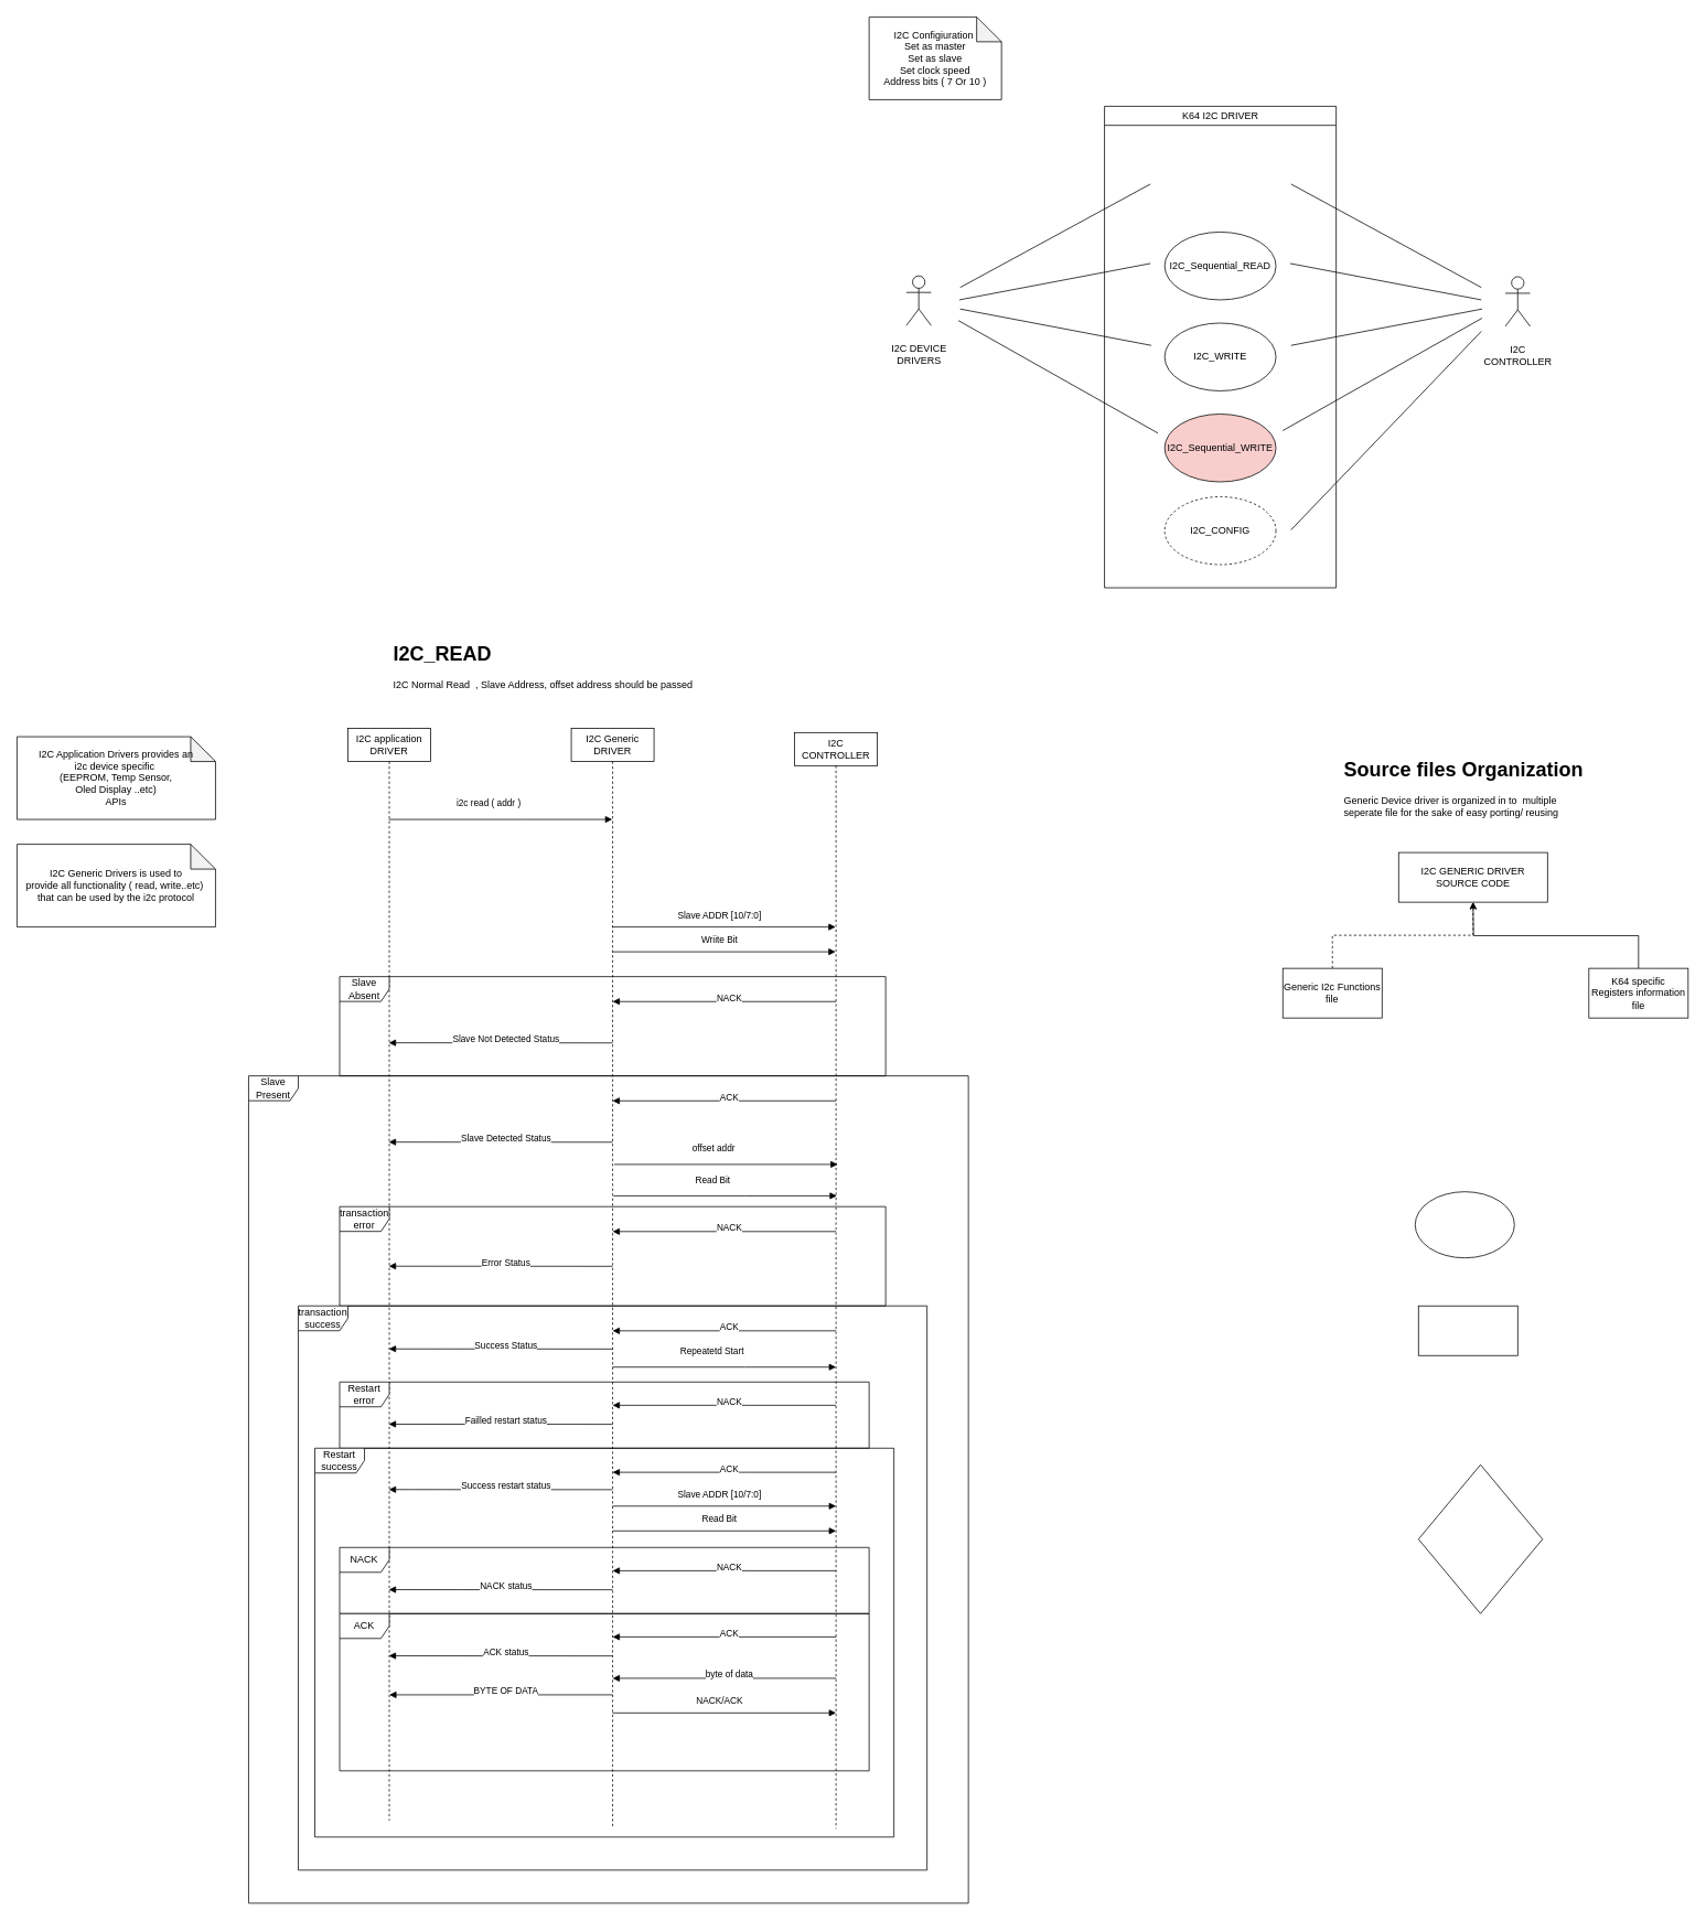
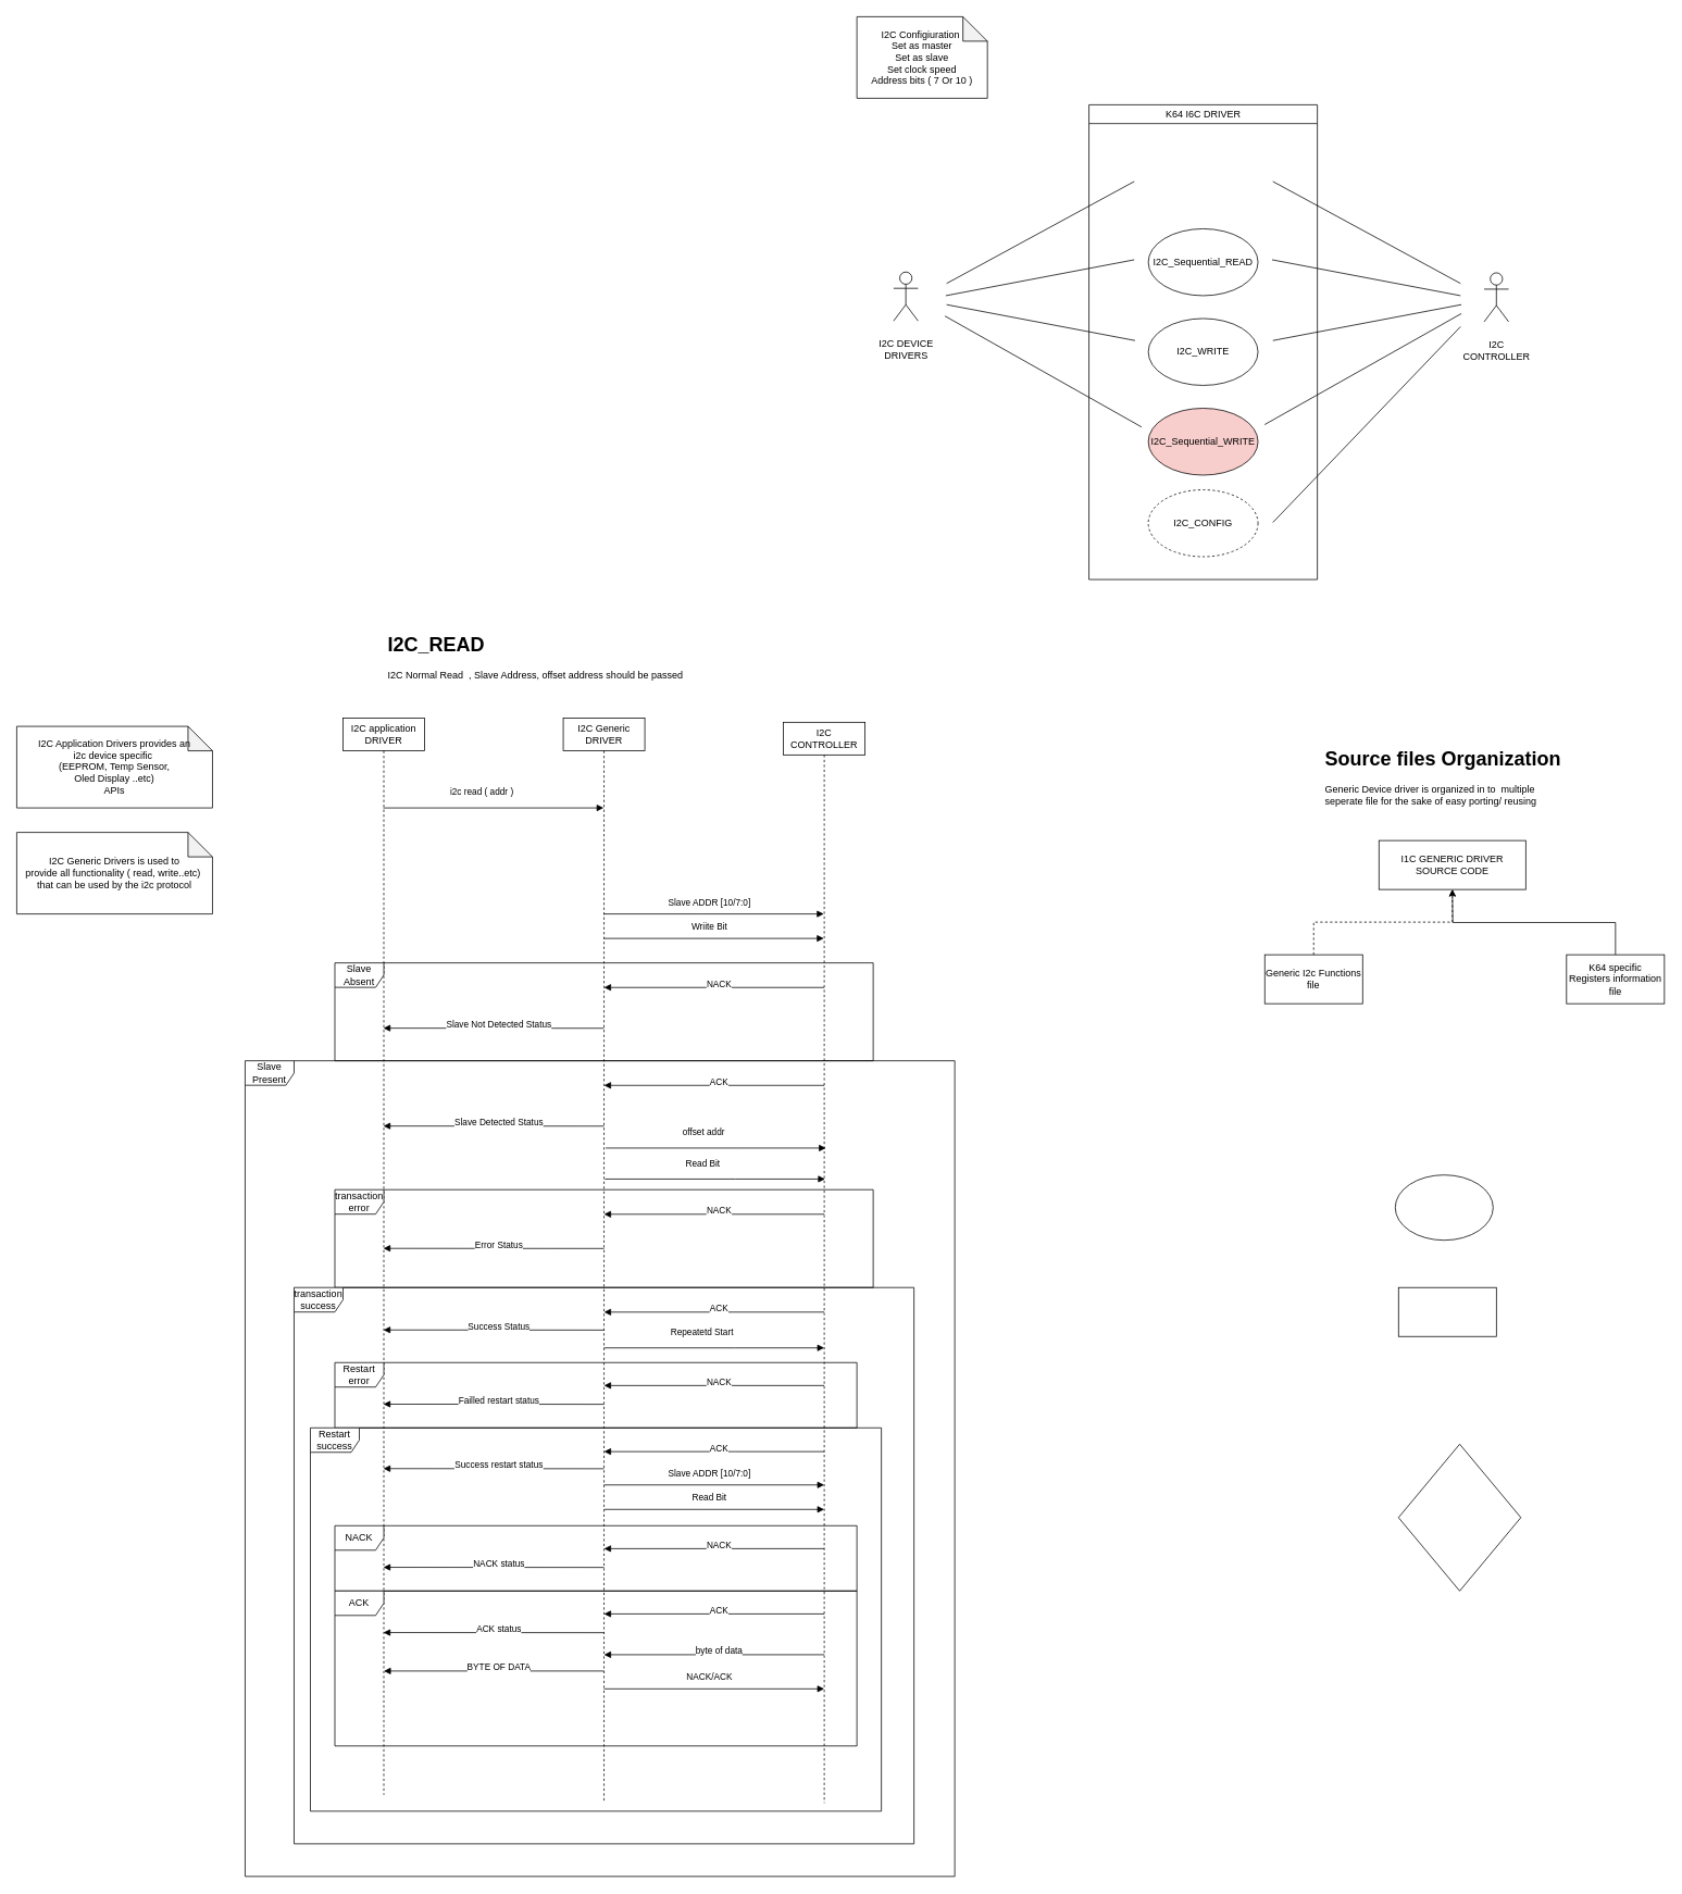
- <mxCell id="2" value="K64 I2C DRIVER" style="swimlane;whiteSpace=wrap;fontStyle=0" parent="1" vertex="1"><mxGeometry x="1334.5" y="128" width="280" height="582" as="geometry" /></mxCell>
+ <mxCell id="2" value="K64 I6C DRIVER" style="swimlane;whiteSpace=wrap;fontStyle=0" parent="1" vertex="1"><mxGeometry x="1334.5" y="128" width="280" height="582" as="geometry" /></mxCell>
- <mxCell id="62" value="I2C GENERIC DRIVER SOURCE CODE" style="rounded=0;whiteSpace=wrap;html=1;" vertex="1" parent="1"><mxGeometry x="1690" y="1030" width="180" height="60" as="geometry" /></mxCell>
+ <mxCell id="62" value="I1C GENERIC DRIVER SOURCE CODE" style="rounded=0;whiteSpace=wrap;html=1;" vertex="1" parent="1"><mxGeometry x="1690" y="1030" width="180" height="60" as="geometry" /></mxCell>
